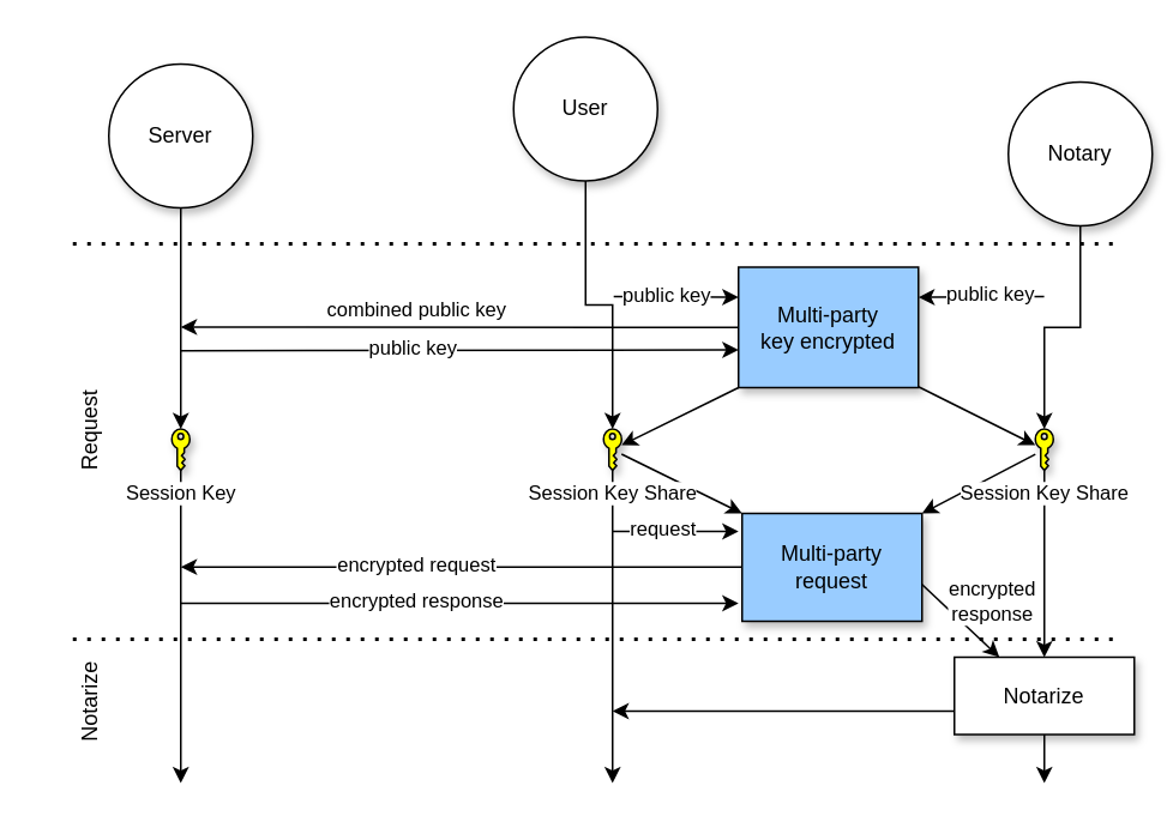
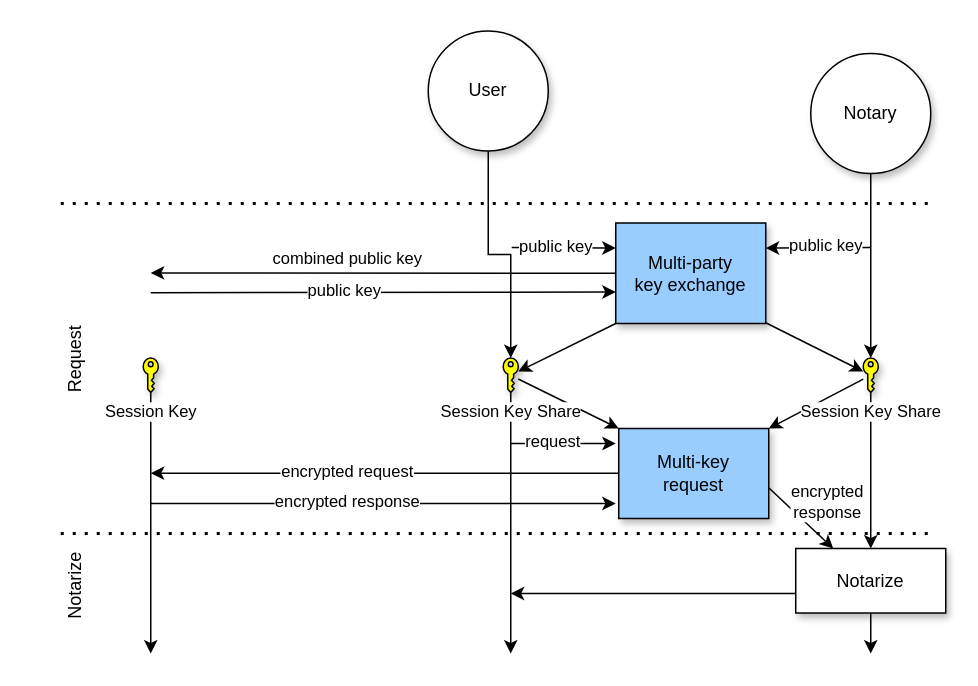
- <mxCell id="5" value="Server" style="ellipse;whiteSpace=wrap;html=1;aspect=fixed;shadow=1;" parent="1" vertex="1"><mxGeometry x="60" y="35" width="80" height="80" as="geometry" /></mxCell>
- <mxCell id="7" value="Notary" style="ellipse;whiteSpace=wrap;html=1;aspect=fixed;shadow=1;" parent="1" vertex="1"><mxGeometry x="560" y="45" width="80" height="80" as="geometry" /></mxCell>
+ <mxCell id="7" value="Notary" style="ellipse;whiteSpace=wrap;html=1;aspect=fixed;shadow=1;" parent="1" vertex="1"><mxGeometry x="540" y="35" width="80" height="80" as="geometry" /></mxCell>
- <mxCell id="28" value="" style="edgeStyle=orthogonalEdgeStyle;rounded=0;orthogonalLoop=1;jettySize=auto;html=1;startArrow=none;exitX=0.5;exitY=1;exitDx=0;exitDy=0;" parent="1" source="5" target="29" edge="1"><mxGeometry relative="1" as="geometry"><mxPoint x="100" y="595" as="targetPoint" /><mxPoint x="100" y="115" as="sourcePoint" /></mxGeometry></mxCell>
- <mxCell id="17" value="Multi-party&lt;br&gt;key encrypted" style="rounded=0;whiteSpace=wrap;html=1;shadow=1;sketch=0;strokeColor=#000000;fillColor=#99CCFF;" parent="1" vertex="1"><mxGeometry x="410" y="148" width="100" height="67" as="geometry" /></mxCell>
+ <mxCell id="17" value="Multi-party&lt;br&gt;key exchange" style="rounded=0;whiteSpace=wrap;html=1;shadow=1;sketch=0;strokeColor=#000000;fillColor=#99CCFF;" parent="1" vertex="1"><mxGeometry x="410" y="148" width="100" height="67" as="geometry" /></mxCell>
- <mxCell id="14" value="Multi-party&lt;br style=&quot;border-color: var(--border-color);&quot;&gt;request" style="rounded=0;whiteSpace=wrap;html=1;shadow=1;sketch=0;strokeColor=#000000;fillColor=#99CCFF;" parent="1" vertex="1"><mxGeometry x="412" y="285" width="100" height="60" as="geometry" /></mxCell>
+ <mxCell id="14" value="Multi-key&lt;br style=&quot;border-color: var(--border-color);&quot;&gt;request" style="rounded=0;whiteSpace=wrap;html=1;shadow=1;sketch=0;strokeColor=#000000;fillColor=#99CCFF;" parent="1" vertex="1"><mxGeometry x="412" y="285" width="100" height="60" as="geometry" /></mxCell>
